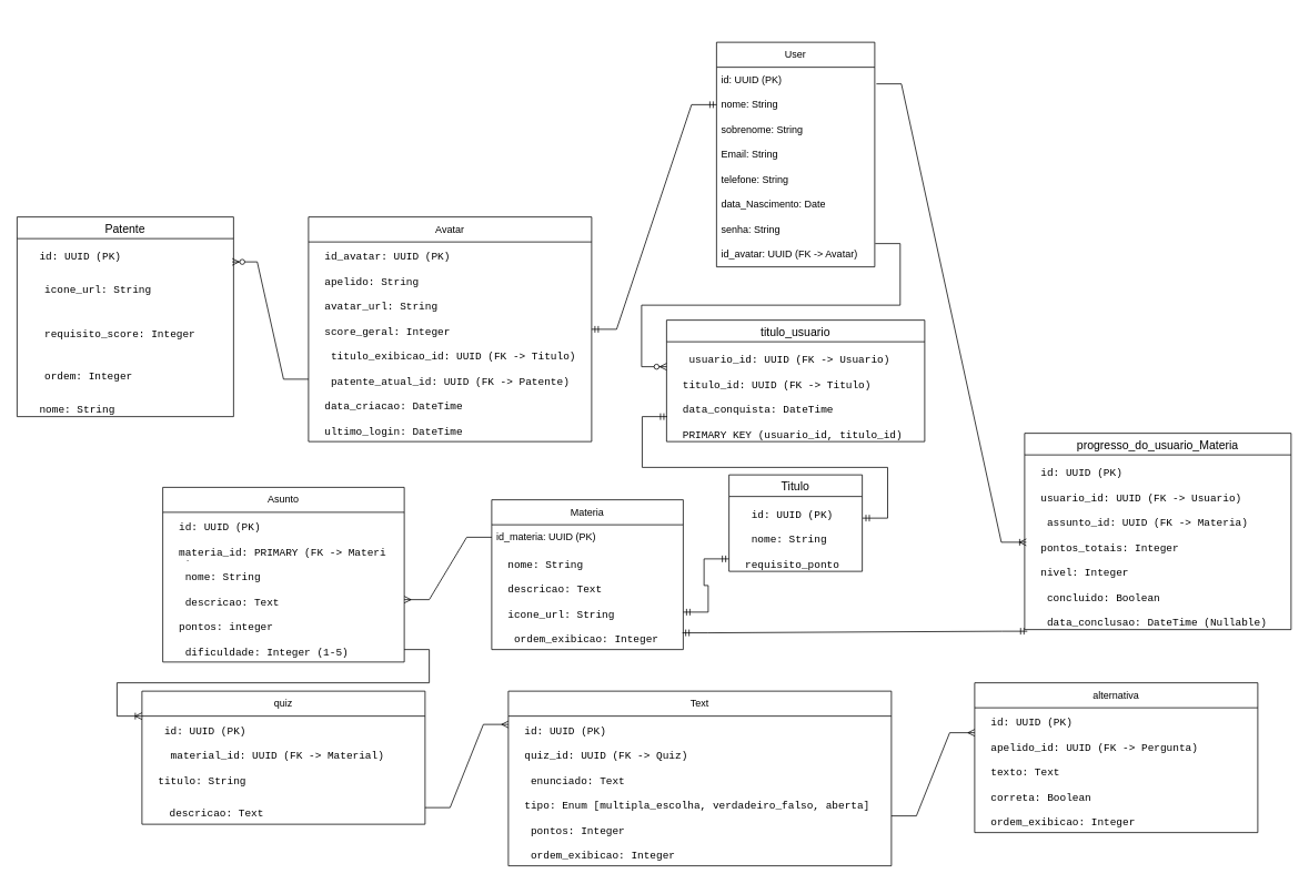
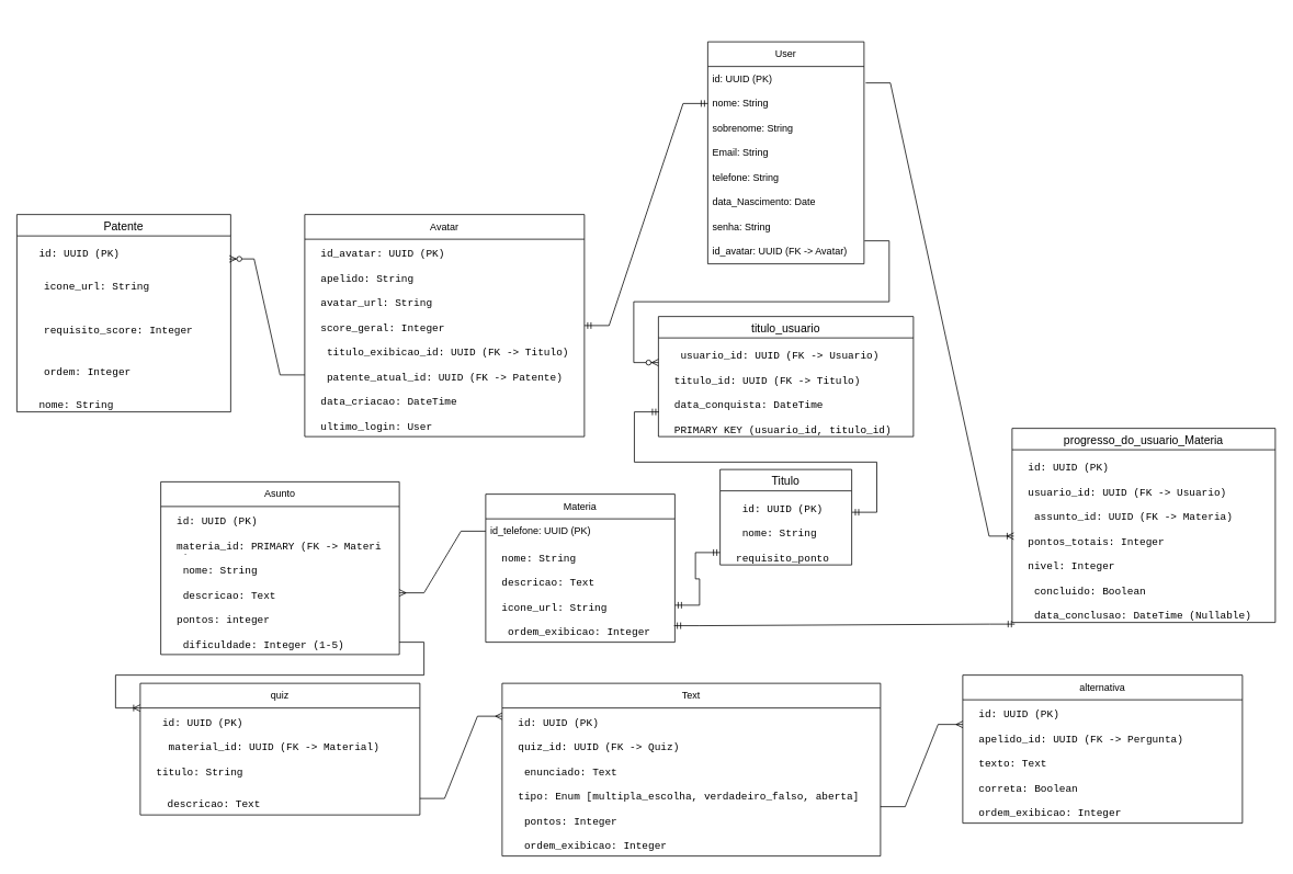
- <mxCell id="19" value="&lt;pre style=&quot;font-family: Menlo, &amp;quot;Roboto Mono&amp;quot;, &amp;quot;Courier New&amp;quot;, Courier, monospace, Inter, sans-serif; overflow: auto; padding: 9.144px 13.716px; text-wrap-mode: wrap; word-break: break-all; font-size: 12.573px; margin-top: 0px !important; margin-bottom: 0px !important;&quot;&gt;ultimo_login: DateTime&lt;/pre&gt;" style="text;strokeColor=none;fillColor=none;align=left;verticalAlign=middle;spacingLeft=4;spacingRight=4;overflow=hidden;points=[[0,0.5],[1,0.5]];portConstraint=eastwest;rotatable=0;whiteSpace=wrap;html=1;" vertex="1" parent="11"><mxGeometry y="240" width="340" height="30" as="geometry" /></mxCell>
+ <mxCell id="19" value="&lt;pre style=&quot;font-family: Menlo, &amp;quot;Roboto Mono&amp;quot;, &amp;quot;Courier New&amp;quot;, Courier, monospace, Inter, sans-serif; overflow: auto; padding: 9.144px 13.716px; text-wrap-mode: wrap; word-break: break-all; font-size: 12.573px; margin-top: 0px !important; margin-bottom: 0px !important;&quot;&gt;ultimo_login: User&lt;/pre&gt;" style="text;strokeColor=none;fillColor=none;align=left;verticalAlign=middle;spacingLeft=4;spacingRight=4;overflow=hidden;points=[[0,0.5],[1,0.5]];portConstraint=eastwest;rotatable=0;whiteSpace=wrap;html=1;" vertex="1" parent="11"><mxGeometry y="240" width="340" height="30" as="geometry" /></mxCell>
- <mxCell id="21" value="id_materia: UUID (PK)" style="text;strokeColor=none;fillColor=none;align=left;verticalAlign=middle;spacingLeft=4;spacingRight=4;overflow=hidden;points=[[0,0.5],[1,0.5]];portConstraint=eastwest;rotatable=0;whiteSpace=wrap;html=1;" vertex="1" parent="20"><mxGeometry y="30" width="230" height="30" as="geometry" /></mxCell>
+ <mxCell id="21" value="id_telefone: UUID (PK)" style="text;strokeColor=none;fillColor=none;align=left;verticalAlign=middle;spacingLeft=4;spacingRight=4;overflow=hidden;points=[[0,0.5],[1,0.5]];portConstraint=eastwest;rotatable=0;whiteSpace=wrap;html=1;" vertex="1" parent="20"><mxGeometry y="30" width="230" height="30" as="geometry" /></mxCell>
